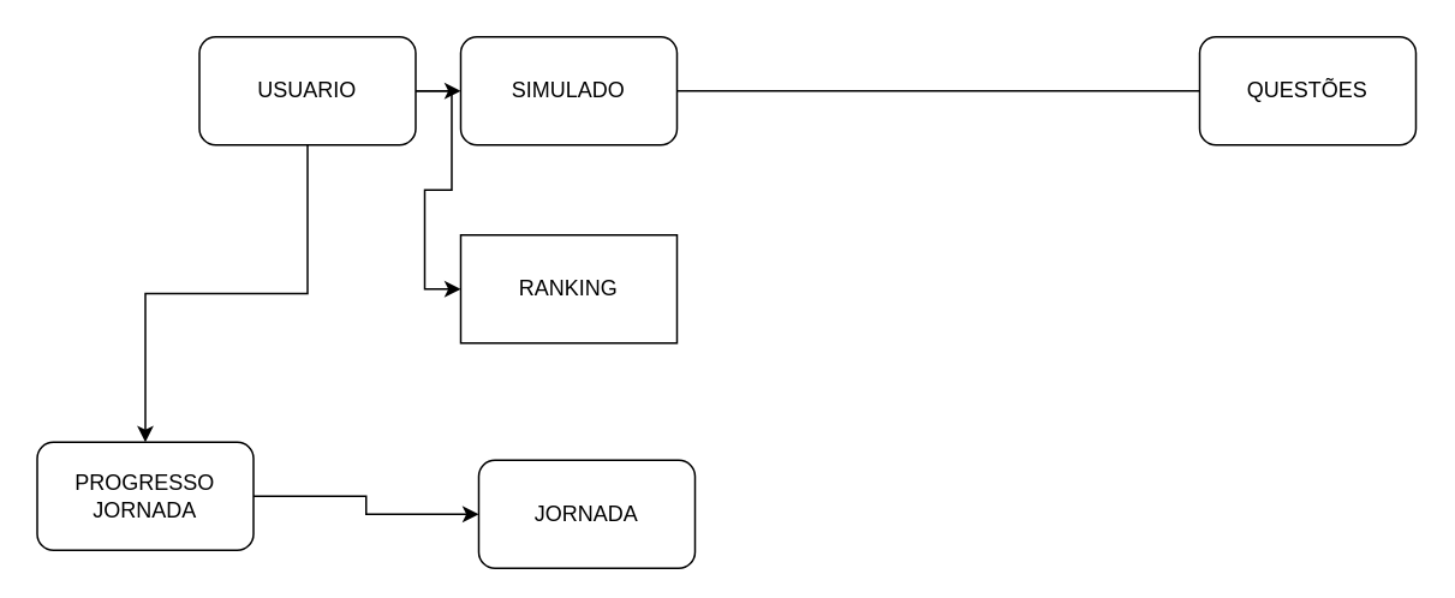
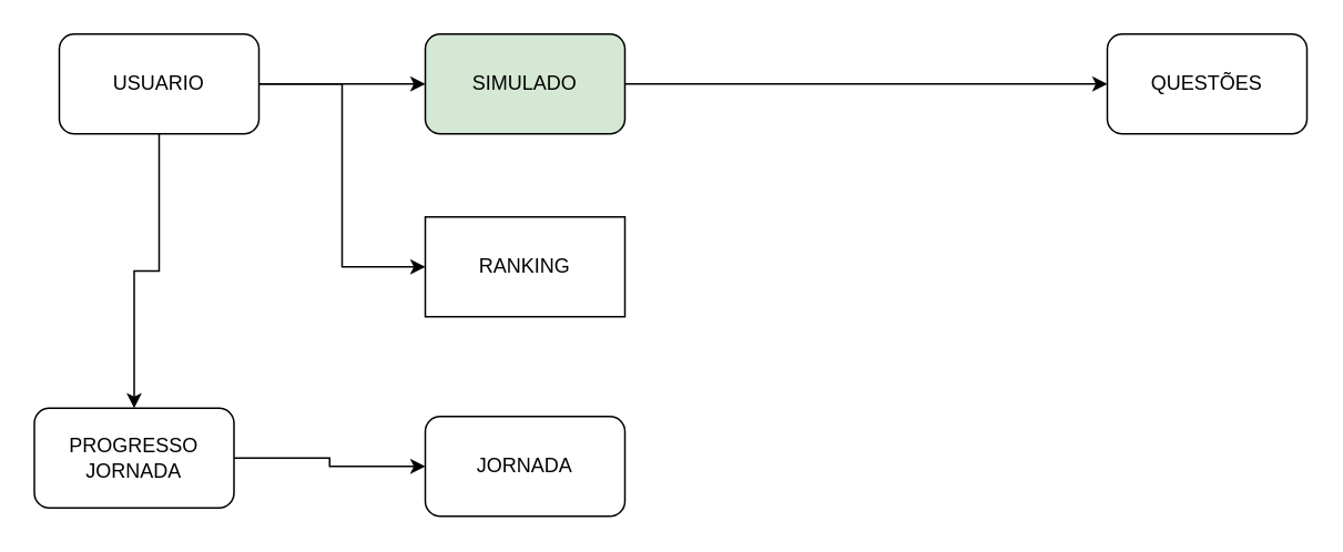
- <mxCell id="5" value="USUARIO" style="rounded=1;whiteSpace=wrap;html=1;" vertex="1" parent="1"><mxGeometry x="110" y="20" width="120" height="60" as="geometry" /></mxCell>
+ <mxCell id="5" value="USUARIO" style="rounded=1;whiteSpace=wrap;html=1;" vertex="1" parent="1"><mxGeometry x="35" y="20" width="120" height="60" as="geometry" /></mxCell>
- <mxCell id="8" value="SIMULADO" style="rounded=1;whiteSpace=wrap;html=1;" vertex="1" parent="1"><mxGeometry x="255" y="20" width="120" height="60" as="geometry" /></mxCell>
+ <mxCell id="8" value="SIMULADO" style="rounded=1;whiteSpace=wrap;html=1;fillColor=#d5e8d4;" vertex="1" parent="1"><mxGeometry x="255" y="20" width="120" height="60" as="geometry" /></mxCell>
- <mxCell id="7" style="edgeStyle=orthogonalEdgeStyle;rounded=0;orthogonalLoop=1;jettySize=auto;html=1;endArrow=none;" edge="1" parent="1" source="8" target="6"><mxGeometry relative="1" as="geometry" /></mxCell>
+ <mxCell id="7" style="edgeStyle=orthogonalEdgeStyle;rounded=0;orthogonalLoop=1;jettySize=auto;html=1;" edge="1" parent="1" source="8" target="6"><mxGeometry relative="1" as="geometry" /></mxCell>
- <mxCell id="10" value="JORNADA" style="rounded=1;whiteSpace=wrap;html=1;" vertex="1" parent="1"><mxGeometry x="265" y="255" width="120" height="60" as="geometry" /></mxCell>
+ <mxCell id="10" value="JORNADA" style="rounded=1;whiteSpace=wrap;html=1;" vertex="1" parent="1"><mxGeometry x="255" y="250" width="120" height="60" as="geometry" /></mxCell>
